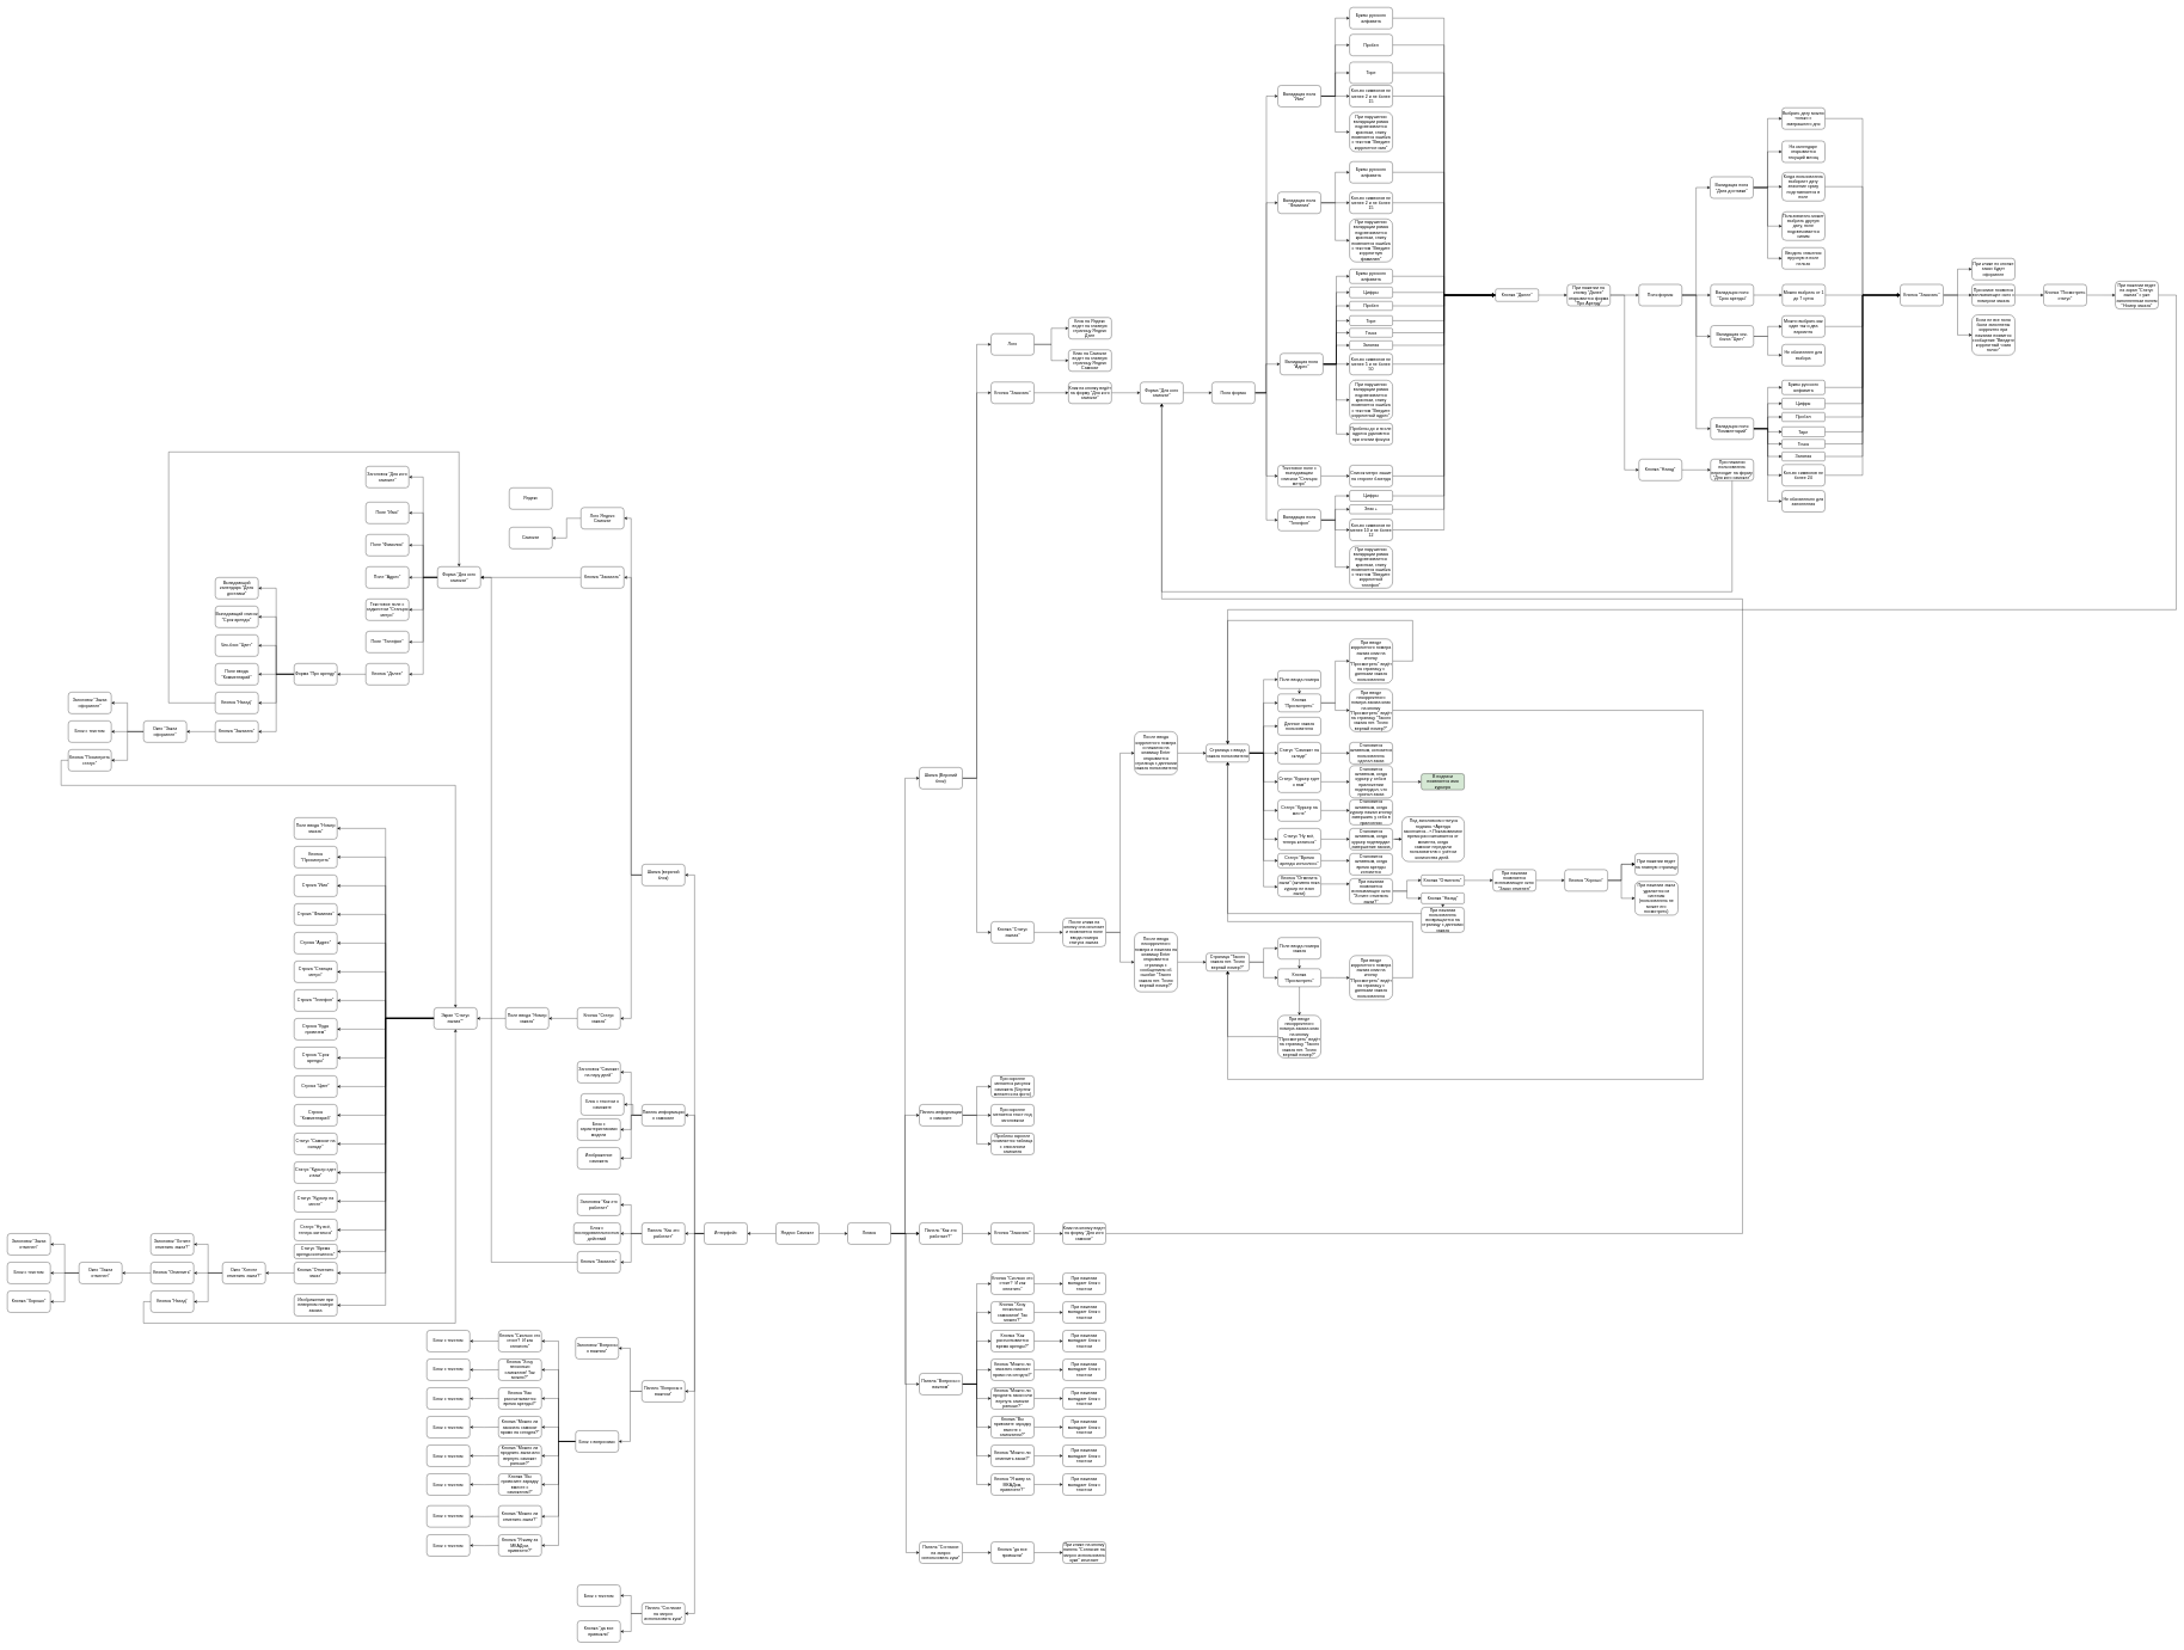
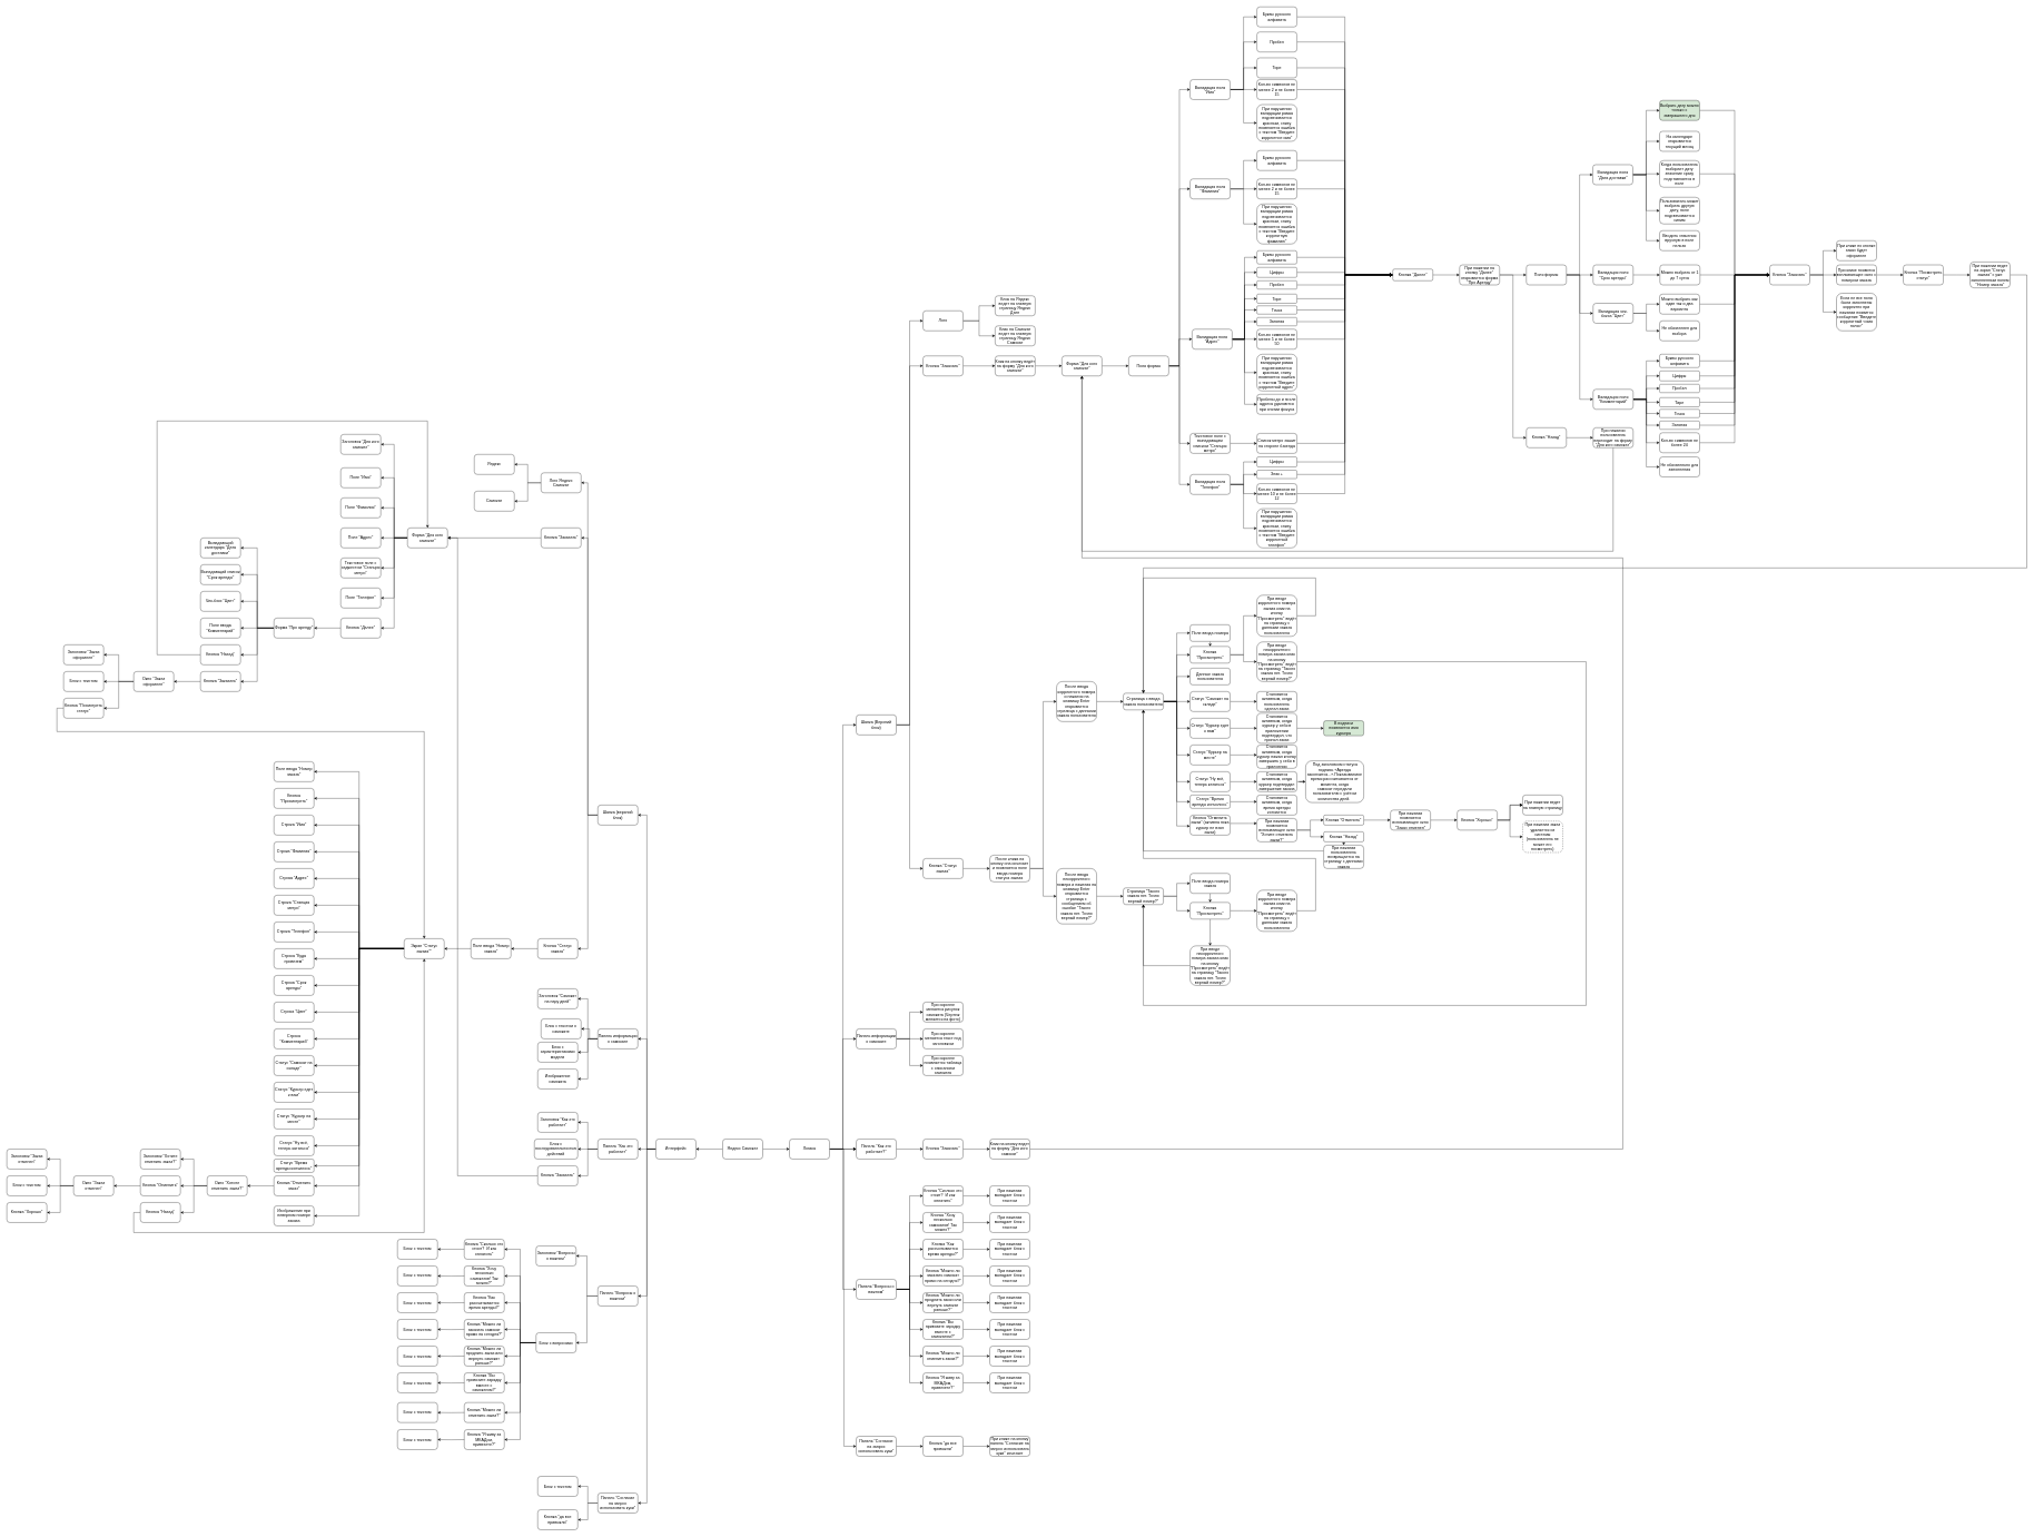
- <mxCell id="419" value="Выбрать дату можно только с завтрашнего дня" style="whiteSpace=wrap;html=1;rounded=1;" vertex="1" parent="1"><mxGeometry x="4970" y="300" width="120" height="60" as="geometry" /></mxCell>
+ <mxCell id="419" value="Выбрать дату можно только с завтрашнего дня" style="whiteSpace=wrap;html=1;rounded=1;fillColor=#d5e8d4;" vertex="1" parent="1"><mxGeometry x="4970" y="300" width="120" height="60" as="geometry" /></mxCell>
+ <mxCell id="37" value="" style="edgeStyle=orthogonalEdgeStyle;rounded=0;orthogonalLoop=1;jettySize=auto;html=1;" parent="1" source="39" target="64" edge="1"><mxGeometry relative="1" as="geometry" /></mxCell>
- <mxCell id="302" value="Становится активным, кончается пользователь сделал заказ" style="whiteSpace=wrap;html=1;rounded=1;" vertex="1" parent="1"><mxGeometry x="3764" y="2070" width="120" height="60" as="geometry" /></mxCell>
+ <mxCell id="302" value="Становится активным, когда пользователь сделал заказ" style="whiteSpace=wrap;html=1;rounded=1;" vertex="1" parent="1"><mxGeometry x="3764" y="2070" width="120" height="60" as="geometry" /></mxCell>
- <mxCell id="327" value="При нажатии заказ удаляется из системы (пользователь не может его посмотреть)" style="whiteSpace=wrap;html=1;rounded=1;" vertex="1" parent="1"><mxGeometry x="4560" y="2458" width="120" height="94" as="geometry" /></mxCell>
+ <mxCell id="327" value="При нажатии заказ удаляется из системы (пользователь не может его посмотреть)" style="whiteSpace=wrap;html=1;rounded=1;dashed=1;" vertex="1" parent="1"><mxGeometry x="4560" y="2458" width="120" height="94" as="geometry" /></mxCell>
- <mxCell id="212" value="Пробелы скролле появляется таблица с описанием самоката" style="whiteSpace=wrap;html=1;rounded=1;" vertex="1" parent="1"><mxGeometry x="2764" y="3160" width="120" height="60" as="geometry" /></mxCell>
+ <mxCell id="212" value="При скролле появляется таблица с описанием самоката" style="whiteSpace=wrap;html=1;rounded=1;" vertex="1" parent="1"><mxGeometry x="2764" y="3160" width="120" height="60" as="geometry" /></mxCell>
